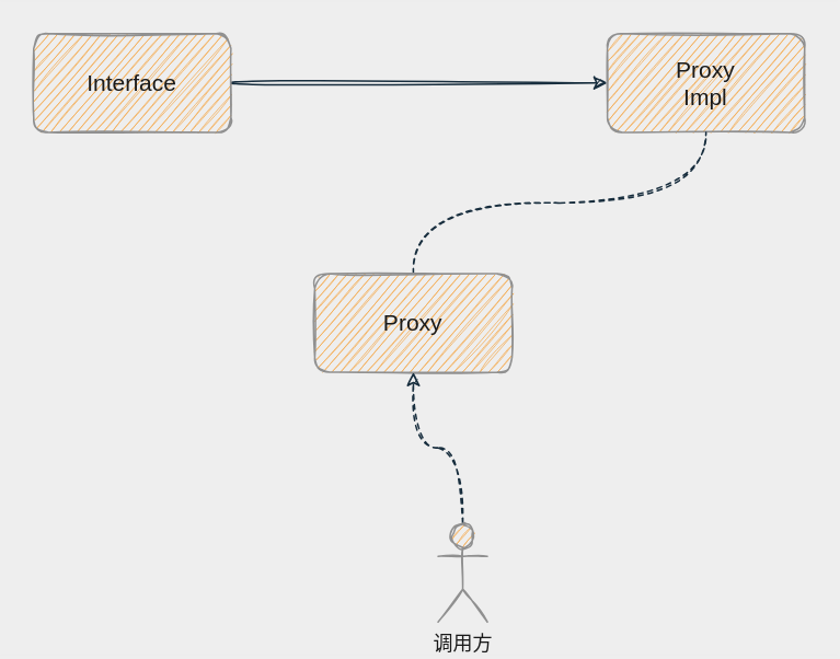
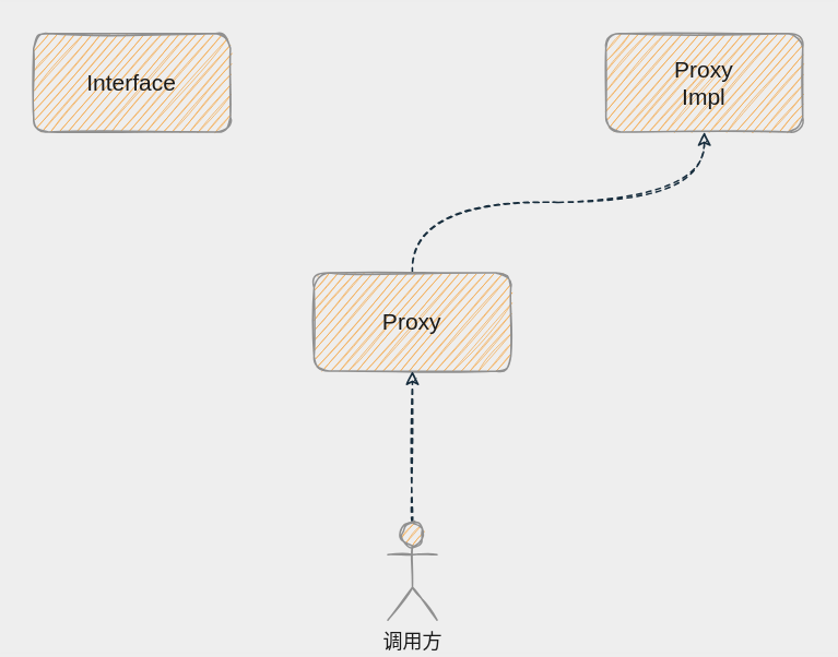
- <mxCell id="2" style="edgeStyle=orthogonalEdgeStyle;curved=1;rounded=1;sketch=1;orthogonalLoop=1;jettySize=auto;html=1;exitX=1;exitY=0.5;exitDx=0;exitDy=0;fontSize=14;fontColor=#1A1A1A;strokeColor=#182E3E;labelBackgroundColor=#EEEEEE;" parent="1" source="3" target="4" edge="1"><mxGeometry relative="1" as="geometry" /></mxCell>
- <mxCell id="5" style="edgeStyle=orthogonalEdgeStyle;curved=1;rounded=1;sketch=1;orthogonalLoop=1;jettySize=auto;html=1;exitX=0.5;exitY=0;exitDx=0;exitDy=0;entryX=0.5;entryY=1;entryDx=0;entryDy=0;fontColor=#1A1A1A;strokeColor=#182E3E;dashed=1;endArrow=none;" parent="1" source="6" target="4" edge="1"><mxGeometry relative="1" as="geometry" /></mxCell>
+ <mxCell id="5" style="edgeStyle=orthogonalEdgeStyle;curved=1;rounded=1;sketch=1;orthogonalLoop=1;jettySize=auto;html=1;exitX=0.5;exitY=0;exitDx=0;exitDy=0;entryX=0.5;entryY=1;entryDx=0;entryDy=0;fontColor=#1A1A1A;strokeColor=#182E3E;dashed=1;" parent="1" source="6" target="4" edge="1"><mxGeometry relative="1" as="geometry" /></mxCell>
- <mxCell id="8" value="调用方" style="shape=umlActor;verticalLabelPosition=bottom;verticalAlign=top;html=1;outlineConnect=0;rounded=1;sketch=1;fontColor=#1A1A1A;strokeColor=#909090;fillColor=#F5AB50;" parent="1" vertex="1"><mxGeometry x="266" y="318" width="30" height="60" as="geometry" /></mxCell>
+ <mxCell id="8" value="调用方" style="shape=umlActor;verticalLabelPosition=bottom;verticalAlign=top;html=1;outlineConnect=0;rounded=1;sketch=1;fontColor=#1A1A1A;strokeColor=#909090;fillColor=#F5AB50;" parent="1" vertex="1"><mxGeometry x="236" y="318" width="30" height="60" as="geometry" /></mxCell>
